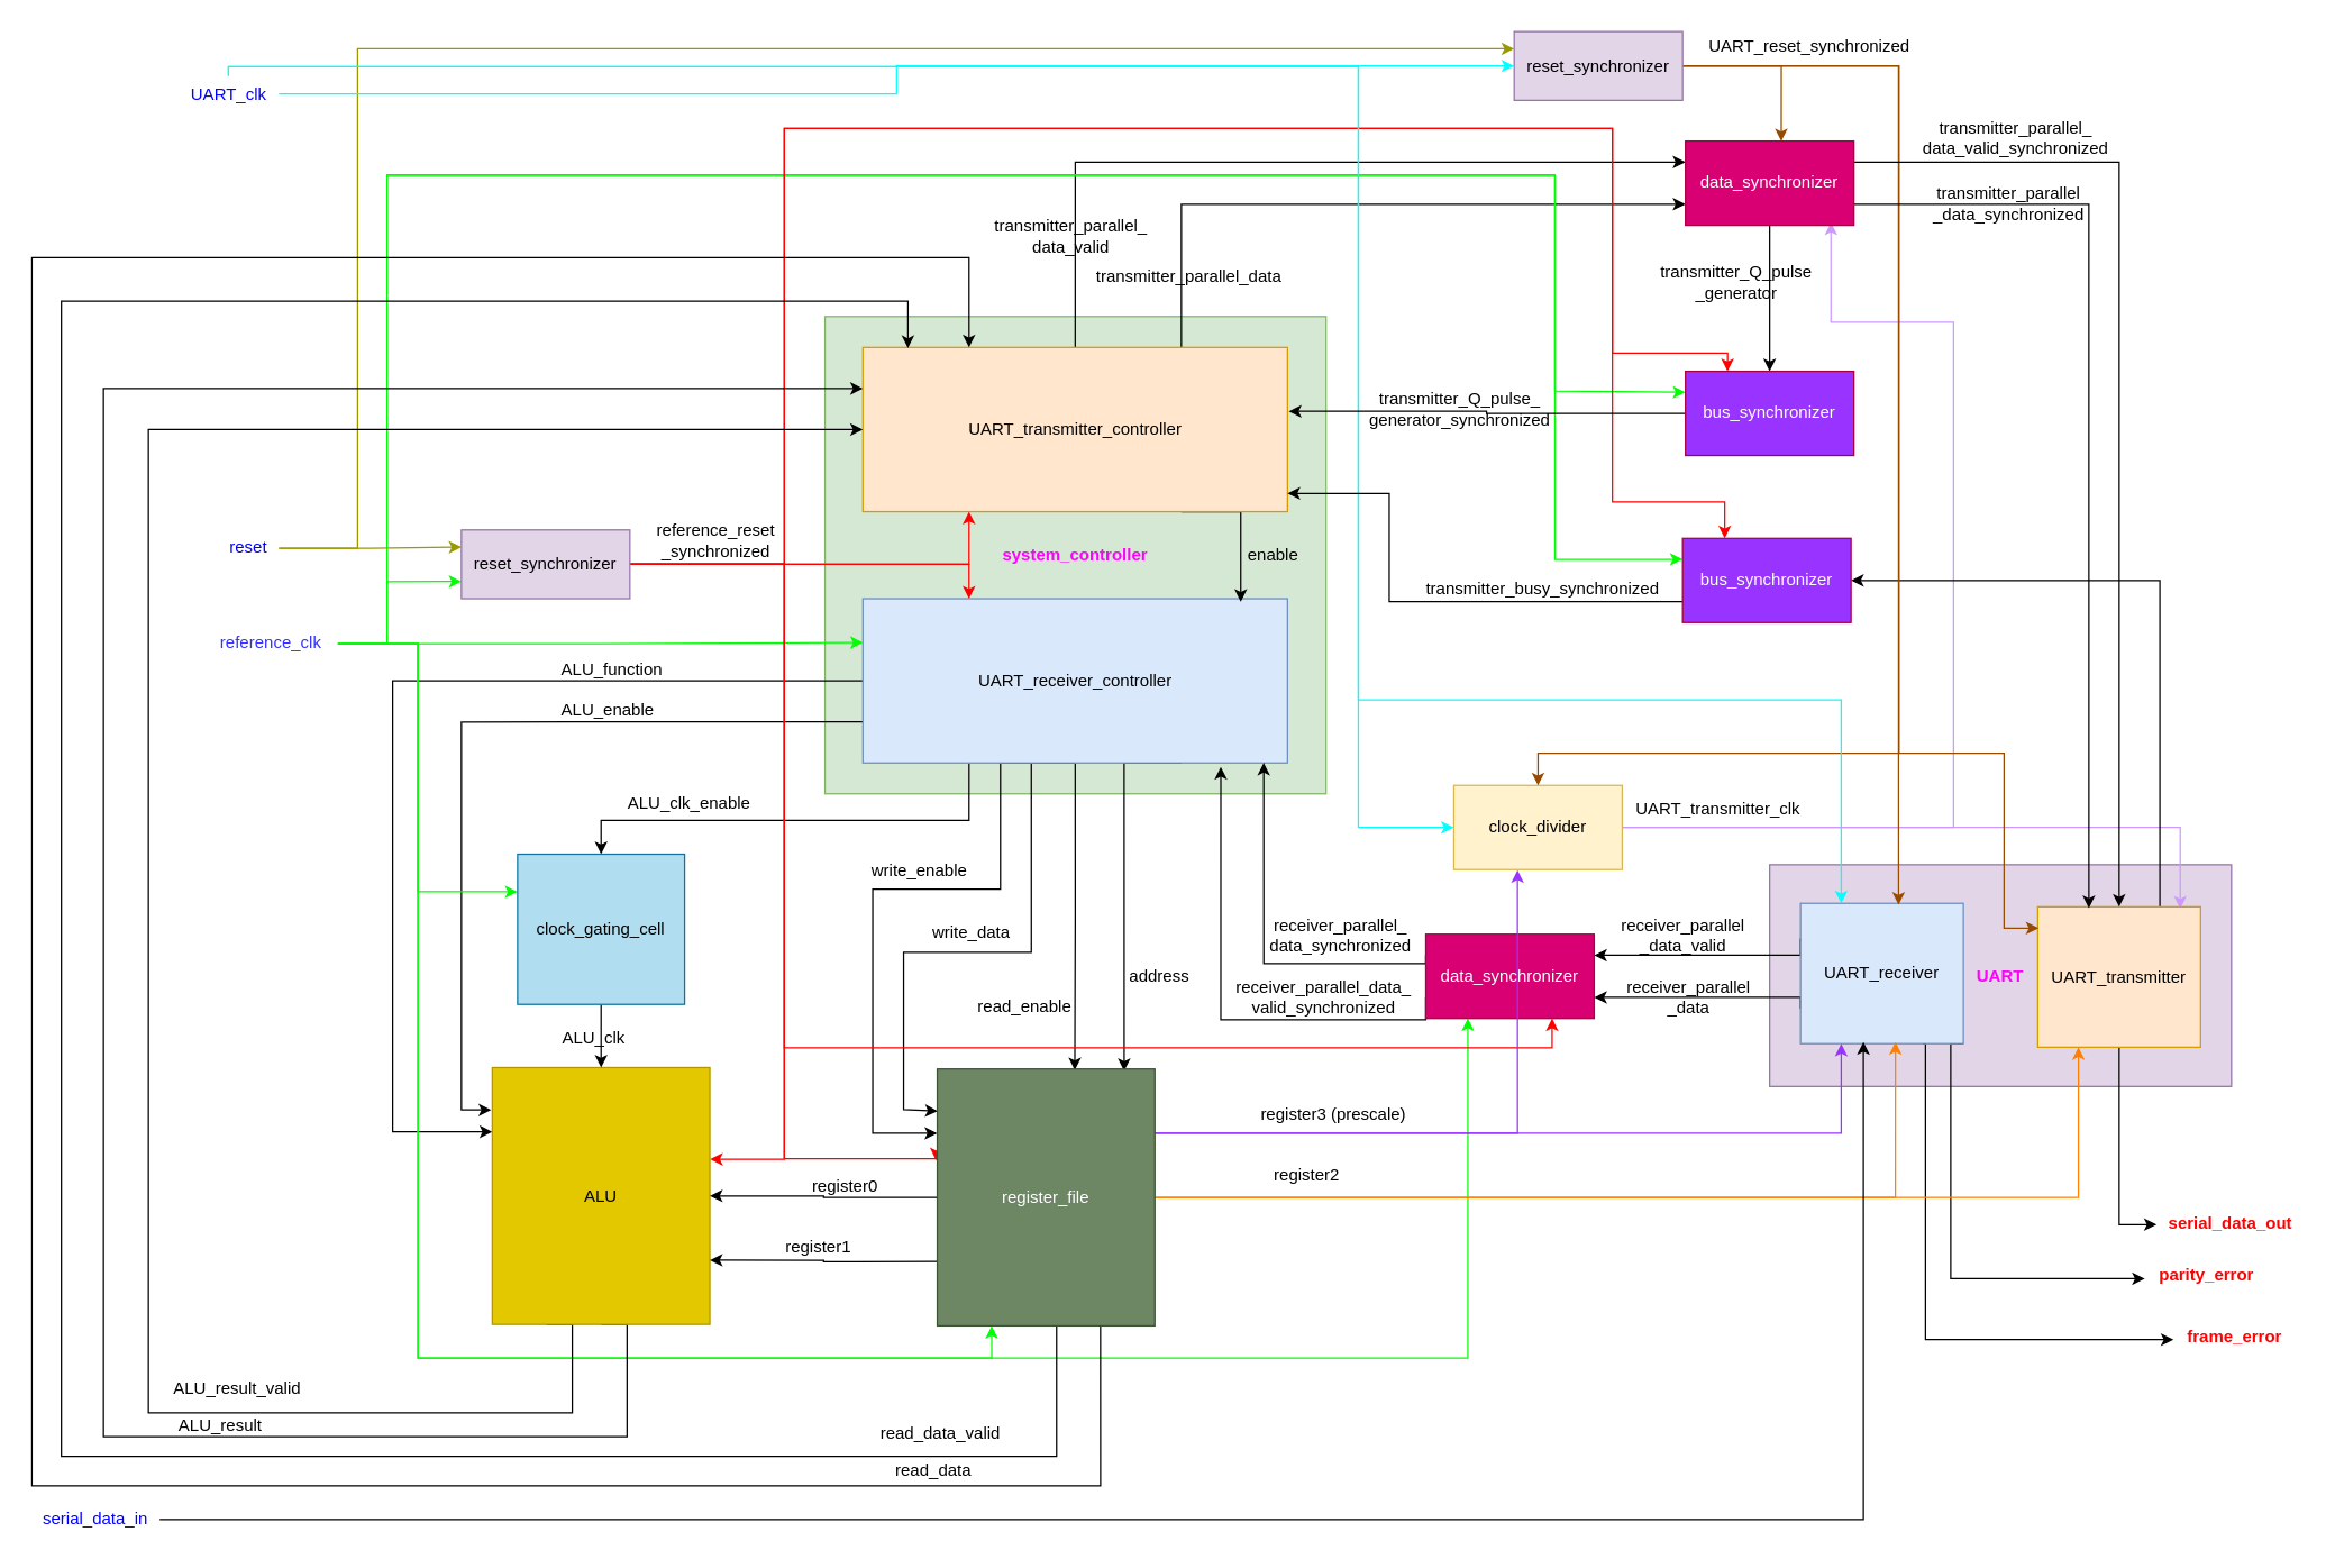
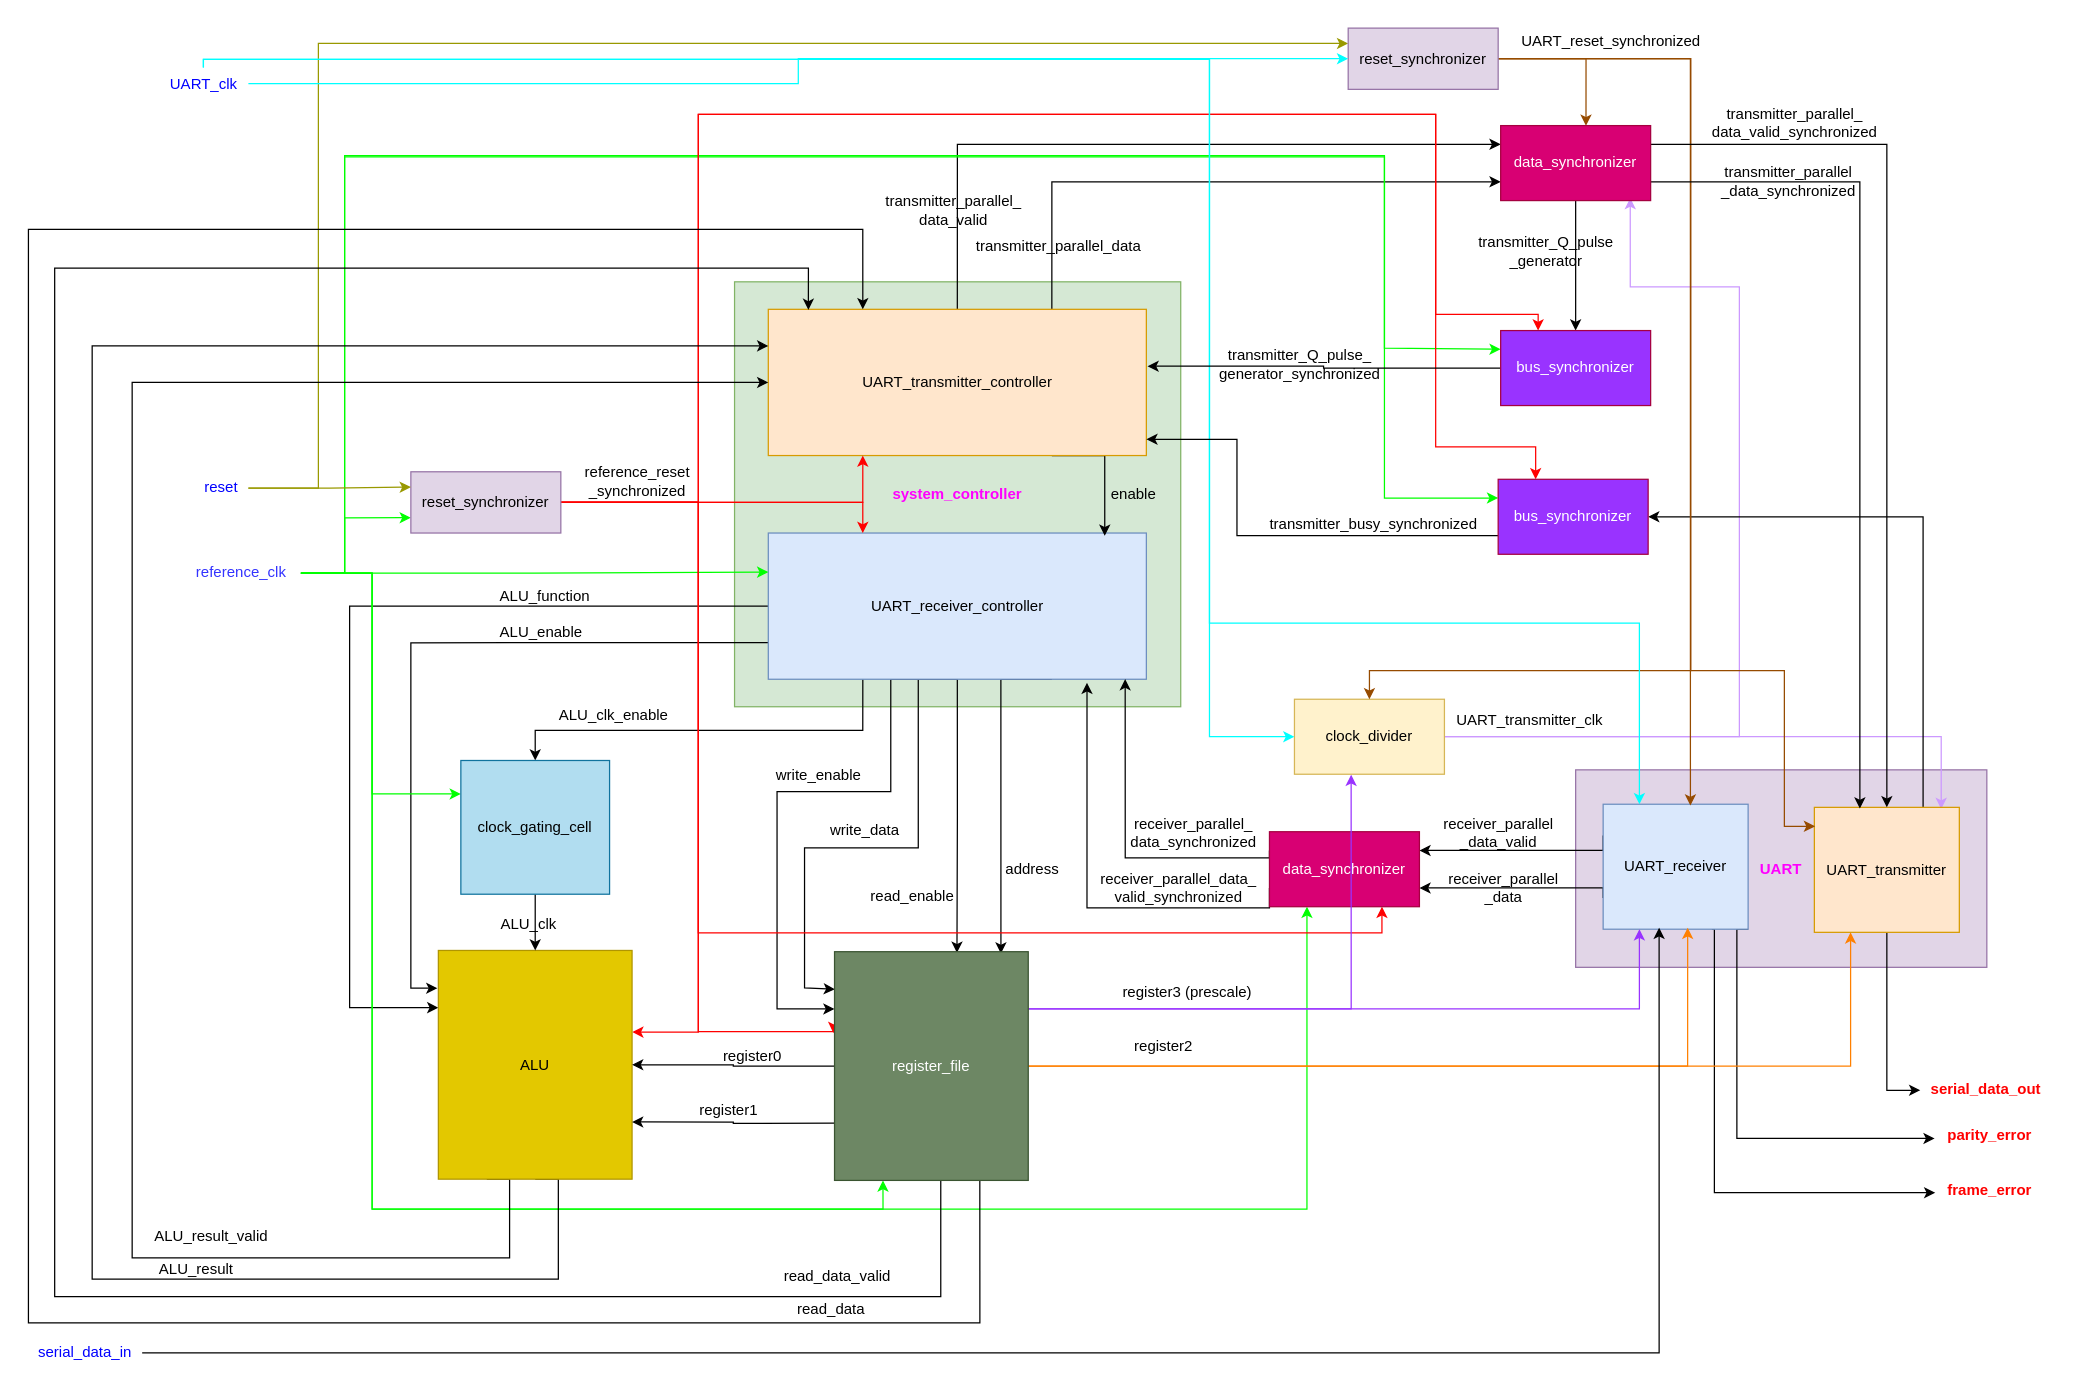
- <mxCell id="102" value="&lt;font color=&quot;#ff0000&quot;&gt;&lt;b&gt;parity_error&lt;/b&gt;&lt;/font&gt;" style="text;html=1;align=center;verticalAlign=middle;resizable=0;points=[];autosize=1;strokeColor=none;fillColor=none;fontSize=12;fontColor=#0000FF;" parent="1" vertex="1"><mxGeometry x="1528" y="895" width="85" height="26" as="geometry" /></mxCell>
+ <mxCell id="102" value="&lt;font color=&quot;#ff0000&quot;&gt;&lt;b&gt;parity_error&lt;/b&gt;&lt;/font&gt;" style="text;html=1;align=center;verticalAlign=middle;resizable=0;points=[];autosize=1;strokeColor=none;fillColor=none;fontSize=12;fontColor=#0000FF;" parent="1" vertex="1"><mxGeometry x="1548" y="895" width="85" height="26" as="geometry" /></mxCell>
